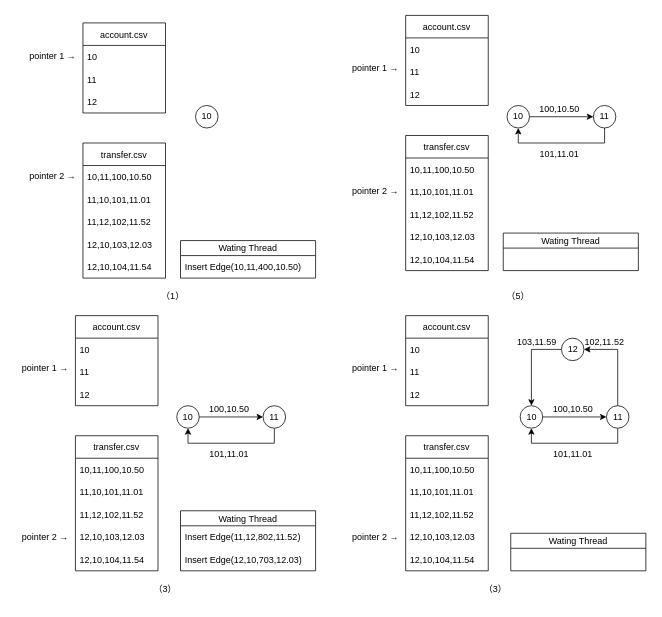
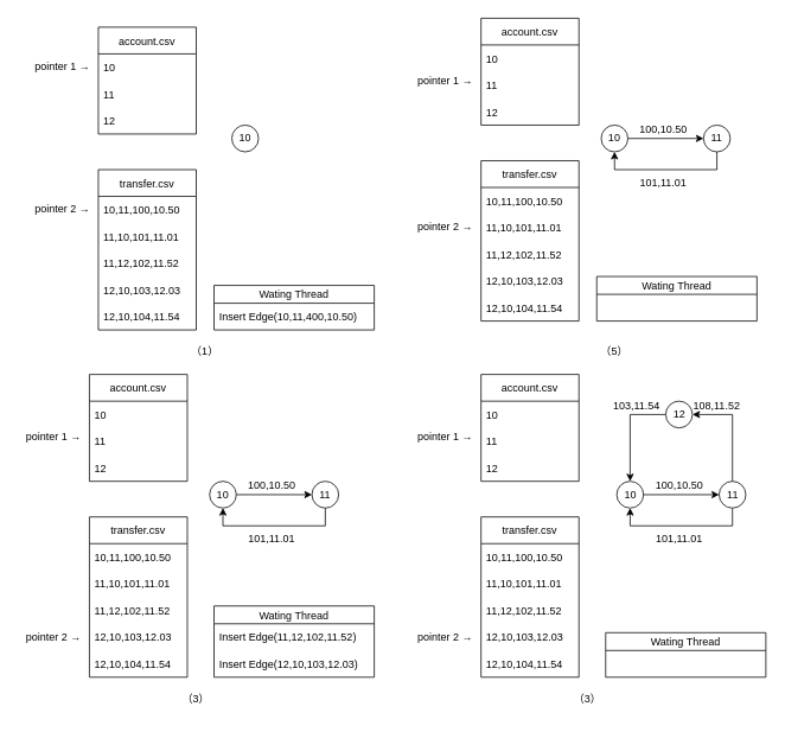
- <mxCell id="84" value="103,11.59" style="text;html=1;strokeColor=none;fillColor=none;align=center;verticalAlign=middle;whiteSpace=wrap;rounded=0;" vertex="1" parent="1"><mxGeometry x="675" y="440" width="80" height="30" as="geometry" /></mxCell>
+ <mxCell id="84" value="103,11.54" style="text;html=1;strokeColor=none;fillColor=none;align=center;verticalAlign=middle;whiteSpace=wrap;rounded=0;" vertex="1" parent="1"><mxGeometry x="675" y="440" width="80" height="30" as="geometry" /></mxCell>
- <mxCell id="83" value="102,11.52" style="text;html=1;strokeColor=none;fillColor=none;align=center;verticalAlign=middle;whiteSpace=wrap;rounded=0;" vertex="1" parent="1"><mxGeometry x="765" y="440" width="80" height="30" as="geometry" /></mxCell>
+ <mxCell id="83" value="108,11.52" style="text;html=1;strokeColor=none;fillColor=none;align=center;verticalAlign=middle;whiteSpace=wrap;rounded=0;" vertex="1" parent="1"><mxGeometry x="765" y="440" width="80" height="30" as="geometry" /></mxCell>
- <mxCell id="14" value="Insert Edge(11,12,802,11.52)" style="text;strokeColor=none;fillColor=none;align=left;verticalAlign=middle;spacingLeft=4;spacingRight=4;overflow=hidden;points=[[0,0.5],[1,0.5]];portConstraint=eastwest;rotatable=0;" vertex="1" parent="13"><mxGeometry y="20" width="180" height="30" as="geometry" /></mxCell>
+ <mxCell id="14" value="Insert Edge(11,12,102,11.52)" style="text;strokeColor=none;fillColor=none;align=left;verticalAlign=middle;spacingLeft=4;spacingRight=4;overflow=hidden;points=[[0,0.5],[1,0.5]];portConstraint=eastwest;rotatable=0;" vertex="1" parent="13"><mxGeometry y="20" width="180" height="30" as="geometry" /></mxCell>
- <mxCell id="15" value="Insert Edge(12,10,703,12.03)" style="text;strokeColor=none;fillColor=none;align=left;verticalAlign=middle;spacingLeft=4;spacingRight=4;overflow=hidden;points=[[0,0.5],[1,0.5]];portConstraint=eastwest;rotatable=0;" vertex="1" parent="13"><mxGeometry y="50" width="180" height="30" as="geometry" /></mxCell>
+ <mxCell id="15" value="Insert Edge(12,10,103,12.03)" style="text;strokeColor=none;fillColor=none;align=left;verticalAlign=middle;spacingLeft=4;spacingRight=4;overflow=hidden;points=[[0,0.5],[1,0.5]];portConstraint=eastwest;rotatable=0;" vertex="1" parent="13"><mxGeometry y="50" width="180" height="30" as="geometry" /></mxCell>
